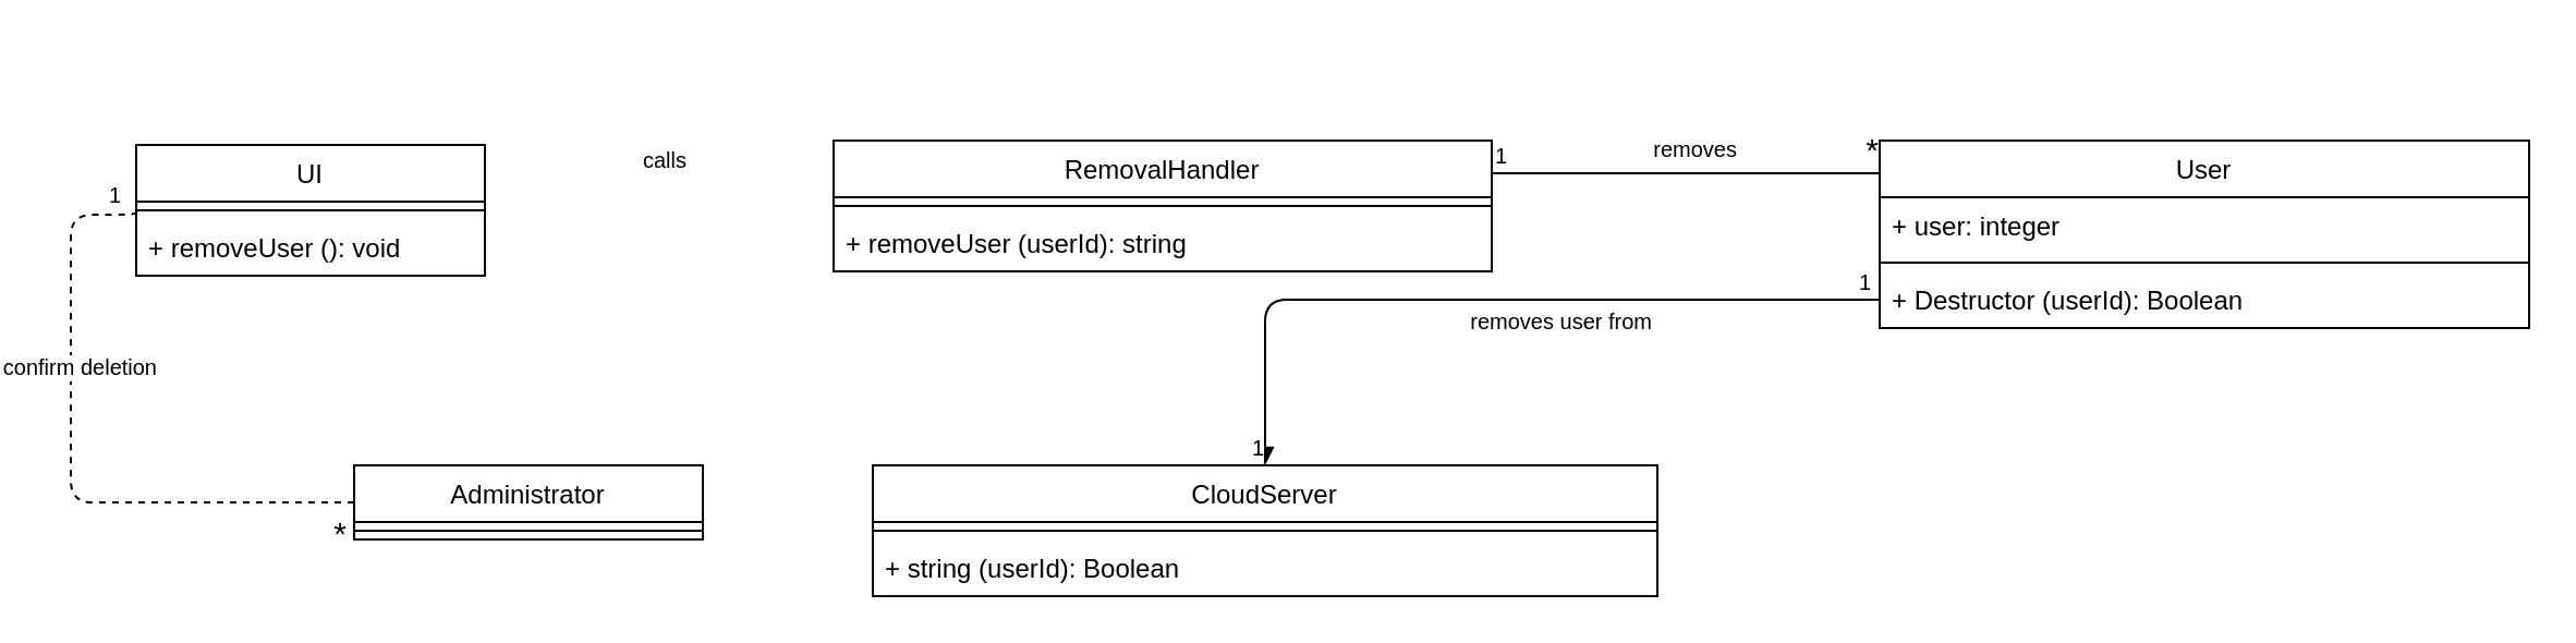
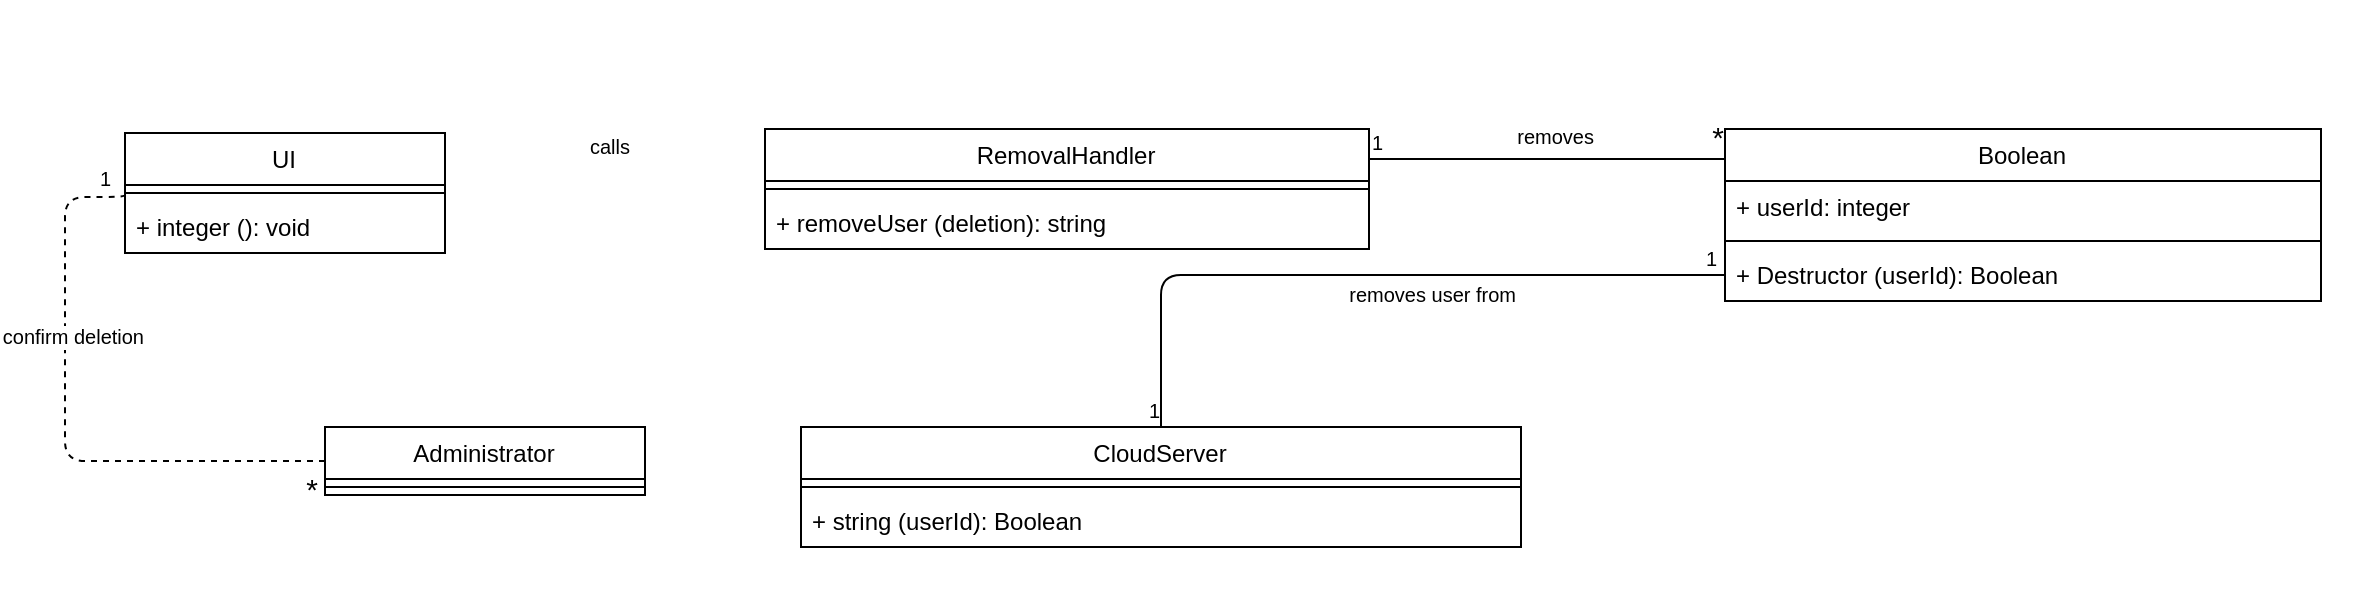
- <mxCell id="22" value="User" style="swimlane;fontStyle=0;align=center;verticalAlign=top;childLayout=stackLayout;horizontal=1;startSize=26;horizontalStack=0;resizeParent=1;resizeParentMax=0;resizeLast=0;collapsible=1;marginBottom=0;" parent="1" vertex="1"><mxGeometry x="850" y="64" width="298" height="86" as="geometry" /></mxCell>
+ <mxCell id="22" value="Boolean" style="swimlane;fontStyle=0;align=center;verticalAlign=top;childLayout=stackLayout;horizontal=1;startSize=26;horizontalStack=0;resizeParent=1;resizeParentMax=0;resizeLast=0;collapsible=1;marginBottom=0;" parent="1" vertex="1"><mxGeometry x="850" y="64" width="298" height="86" as="geometry" /></mxCell>
- <mxCell id="23" value="+ user: integer" style="text;strokeColor=none;fillColor=none;align=left;verticalAlign=top;spacingLeft=4;spacingRight=4;overflow=hidden;rotatable=0;points=[[0,0.5],[1,0.5]];portConstraint=eastwest;" parent="22" vertex="1"><mxGeometry y="26" width="298" height="26" as="geometry" /></mxCell>
+ <mxCell id="23" value="+ userId: integer" style="text;strokeColor=none;fillColor=none;align=left;verticalAlign=top;spacingLeft=4;spacingRight=4;overflow=hidden;rotatable=0;points=[[0,0.5],[1,0.5]];portConstraint=eastwest;" parent="22" vertex="1"><mxGeometry y="26" width="298" height="26" as="geometry" /></mxCell>
- <mxCell id="15" value="+ removeUser (userId): string" style="text;strokeColor=none;fillColor=none;align=left;verticalAlign=top;spacingLeft=4;spacingRight=4;overflow=hidden;rotatable=0;points=[[0,0.5],[1,0.5]];portConstraint=eastwest;" parent="13" vertex="1"><mxGeometry y="34" width="302" height="26" as="geometry" /></mxCell>
+ <mxCell id="15" value="+ removeUser (deletion): string" style="text;strokeColor=none;fillColor=none;align=left;verticalAlign=top;spacingLeft=4;spacingRight=4;overflow=hidden;rotatable=0;points=[[0,0.5],[1,0.5]];portConstraint=eastwest;" parent="13" vertex="1"><mxGeometry y="34" width="302" height="26" as="geometry" /></mxCell>
- <mxCell id="12" value="+ removeUser (): void" style="text;strokeColor=none;fillColor=none;align=left;verticalAlign=top;spacingLeft=4;spacingRight=4;overflow=hidden;rotatable=0;points=[[0,0.5],[1,0.5]];portConstraint=eastwest;" parent="10" vertex="1"><mxGeometry y="34" width="160" height="26" as="geometry" /></mxCell>
+ <mxCell id="12" value="+ integer (): void" style="text;strokeColor=none;fillColor=none;align=left;verticalAlign=top;spacingLeft=4;spacingRight=4;overflow=hidden;rotatable=0;points=[[0,0.5],[1,0.5]];portConstraint=eastwest;" parent="10" vertex="1"><mxGeometry y="34" width="160" height="26" as="geometry" /></mxCell>
- <mxCell id="6" value="" style="endArrow=block;html=1;edgeStyle=orthogonalEdgeStyle;entryX=0.5;entryY=0;entryDx=0;entryDy=0;exitX=0;exitY=0.5;exitDx=0;exitDy=0;" parent="1" source="25" target="16" edge="1"><mxGeometry relative="1" as="geometry"><mxPoint x="588" y="136" as="sourcePoint" /><mxPoint x="698" y="223.5" as="targetPoint" /></mxGeometry></mxCell>
+ <mxCell id="6" value="" style="endArrow=none;html=1;edgeStyle=orthogonalEdgeStyle;entryX=0.5;entryY=0;entryDx=0;entryDy=0;exitX=0;exitY=0.5;exitDx=0;exitDy=0;" parent="1" source="25" target="16" edge="1"><mxGeometry relative="1" as="geometry"><mxPoint x="588" y="136" as="sourcePoint" /><mxPoint x="698" y="223.5" as="targetPoint" /></mxGeometry></mxCell>
